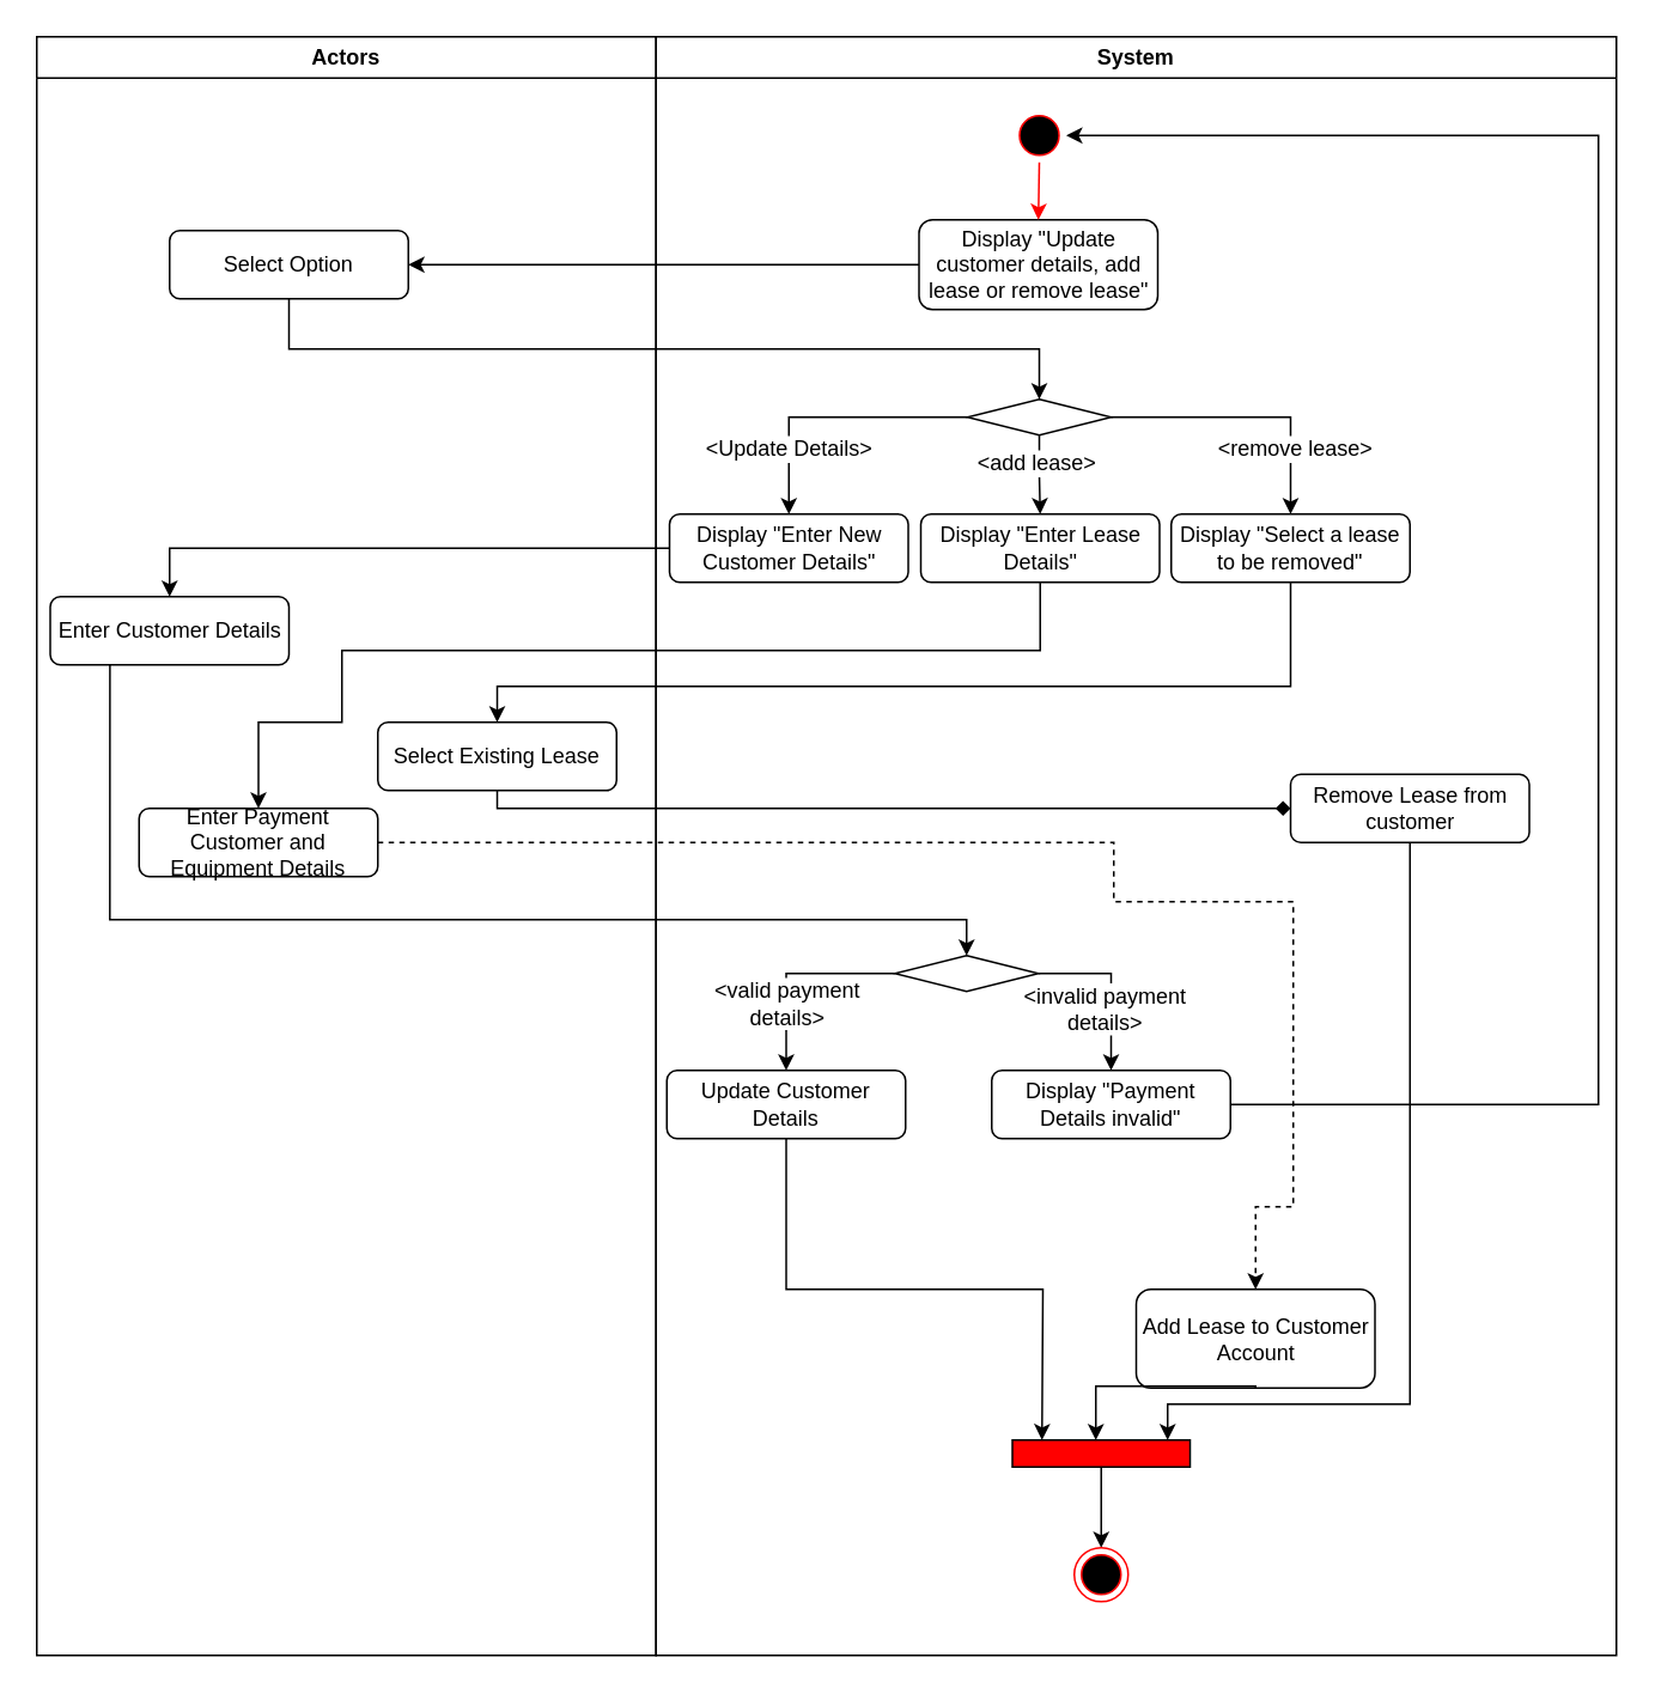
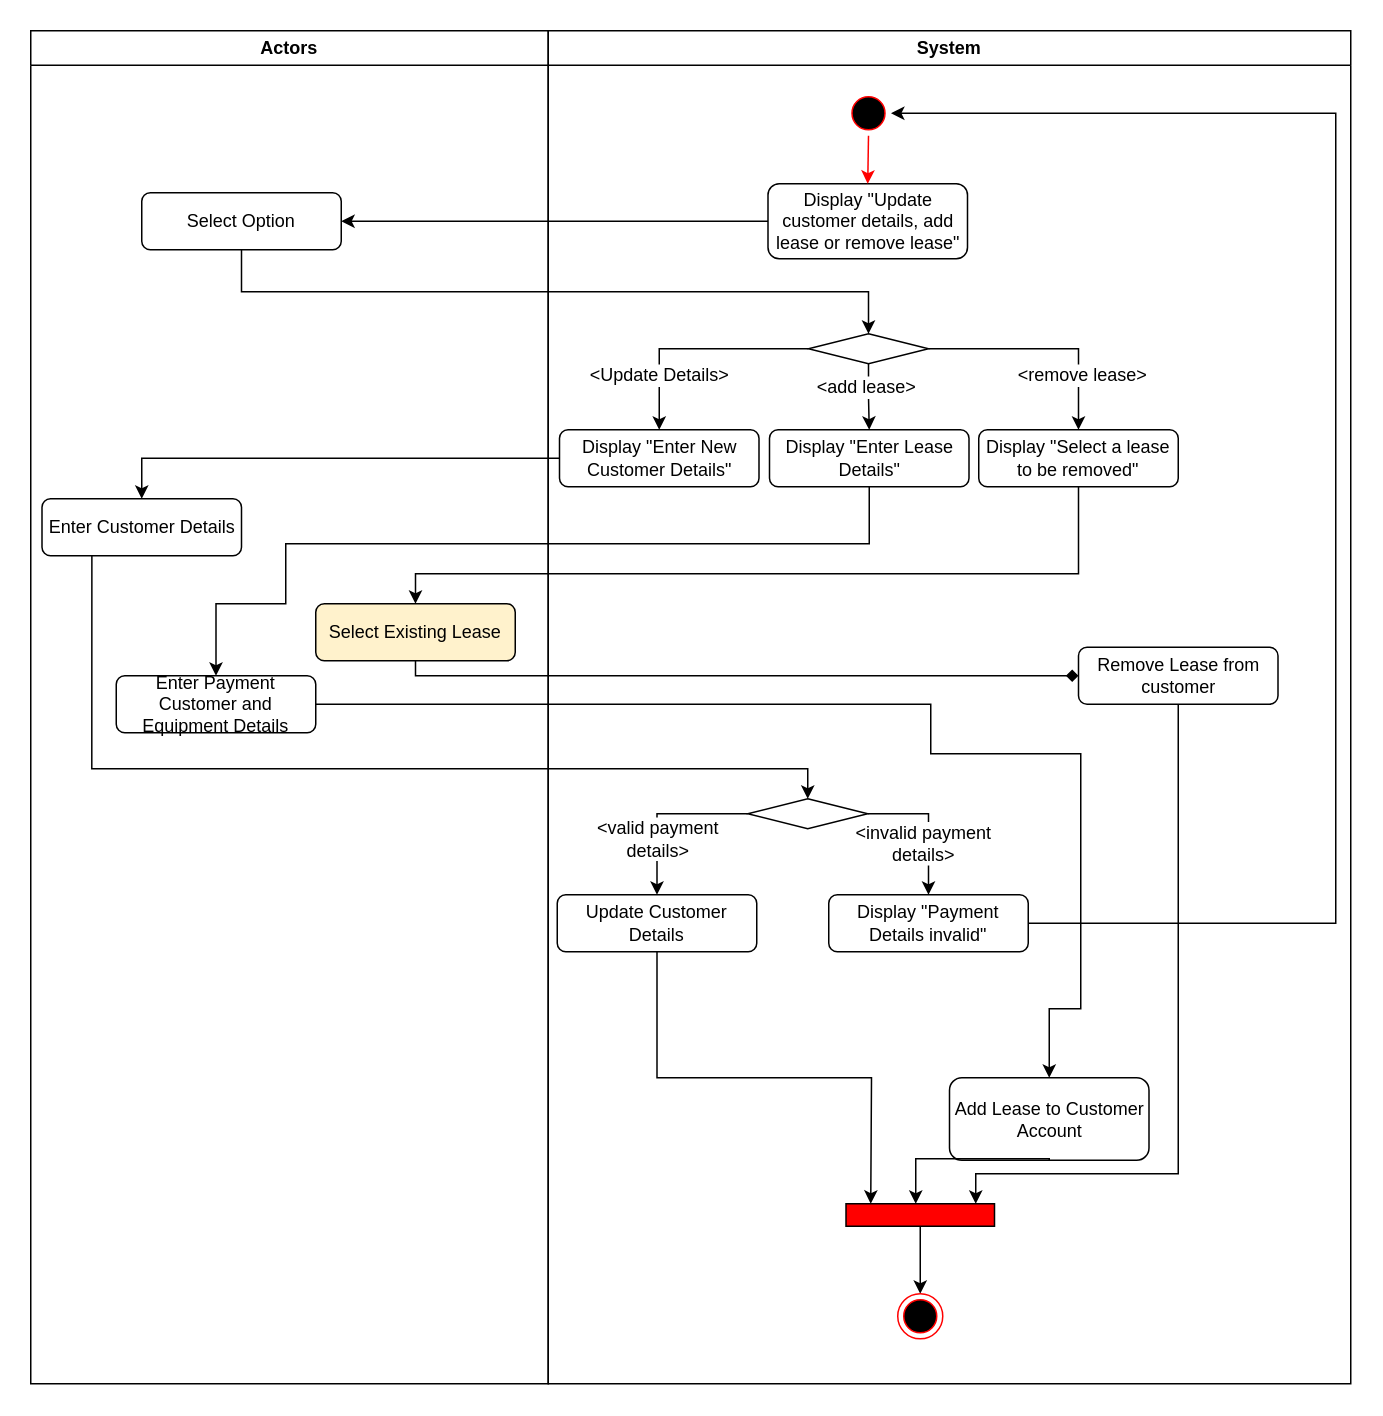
- <mxCell id="5" value="Select Existing Lease" style="rounded=1;whiteSpace=wrap;html=1;" vertex="1" parent="2"><mxGeometry x="190" y="382" width="133" height="38" as="geometry" /></mxCell>
+ <mxCell id="5" value="Select Existing Lease" style="rounded=1;whiteSpace=wrap;html=1;fillColor=#fff2cc;" vertex="1" parent="2"><mxGeometry x="190" y="382" width="133" height="38" as="geometry" /></mxCell>
- <mxCell id="40" style="edgeStyle=orthogonalEdgeStyle;rounded=0;orthogonalLoop=1;jettySize=auto;html=1;exitX=1;exitY=0.5;exitDx=0;exitDy=0;startArrow=none;startFill=0;endArrow=classic;endFill=1;strokeColor=#000000;entryX=0.5;entryY=0;entryDx=0;entryDy=0;dashed=1;" edge="1" parent="1" source="6" target="28"><mxGeometry relative="1" as="geometry"><mxPoint x="830" y="702" as="targetPoint" /><Array as="points"><mxPoint x="620" y="469" /><mxPoint x="620" y="502" /><mxPoint x="720" y="502" /><mxPoint x="720" y="672" /><mxPoint x="699" y="672" /></Array></mxGeometry></mxCell>
+ <mxCell id="40" style="edgeStyle=orthogonalEdgeStyle;rounded=0;orthogonalLoop=1;jettySize=auto;html=1;exitX=1;exitY=0.5;exitDx=0;exitDy=0;startArrow=none;startFill=0;endArrow=classic;endFill=1;strokeColor=#000000;entryX=0.5;entryY=0;entryDx=0;entryDy=0;" edge="1" parent="1" source="6" target="28"><mxGeometry relative="1" as="geometry"><mxPoint x="830" y="702" as="targetPoint" /><Array as="points"><mxPoint x="620" y="469" /><mxPoint x="620" y="502" /><mxPoint x="720" y="502" /><mxPoint x="720" y="672" /><mxPoint x="699" y="672" /></Array></mxGeometry></mxCell>
